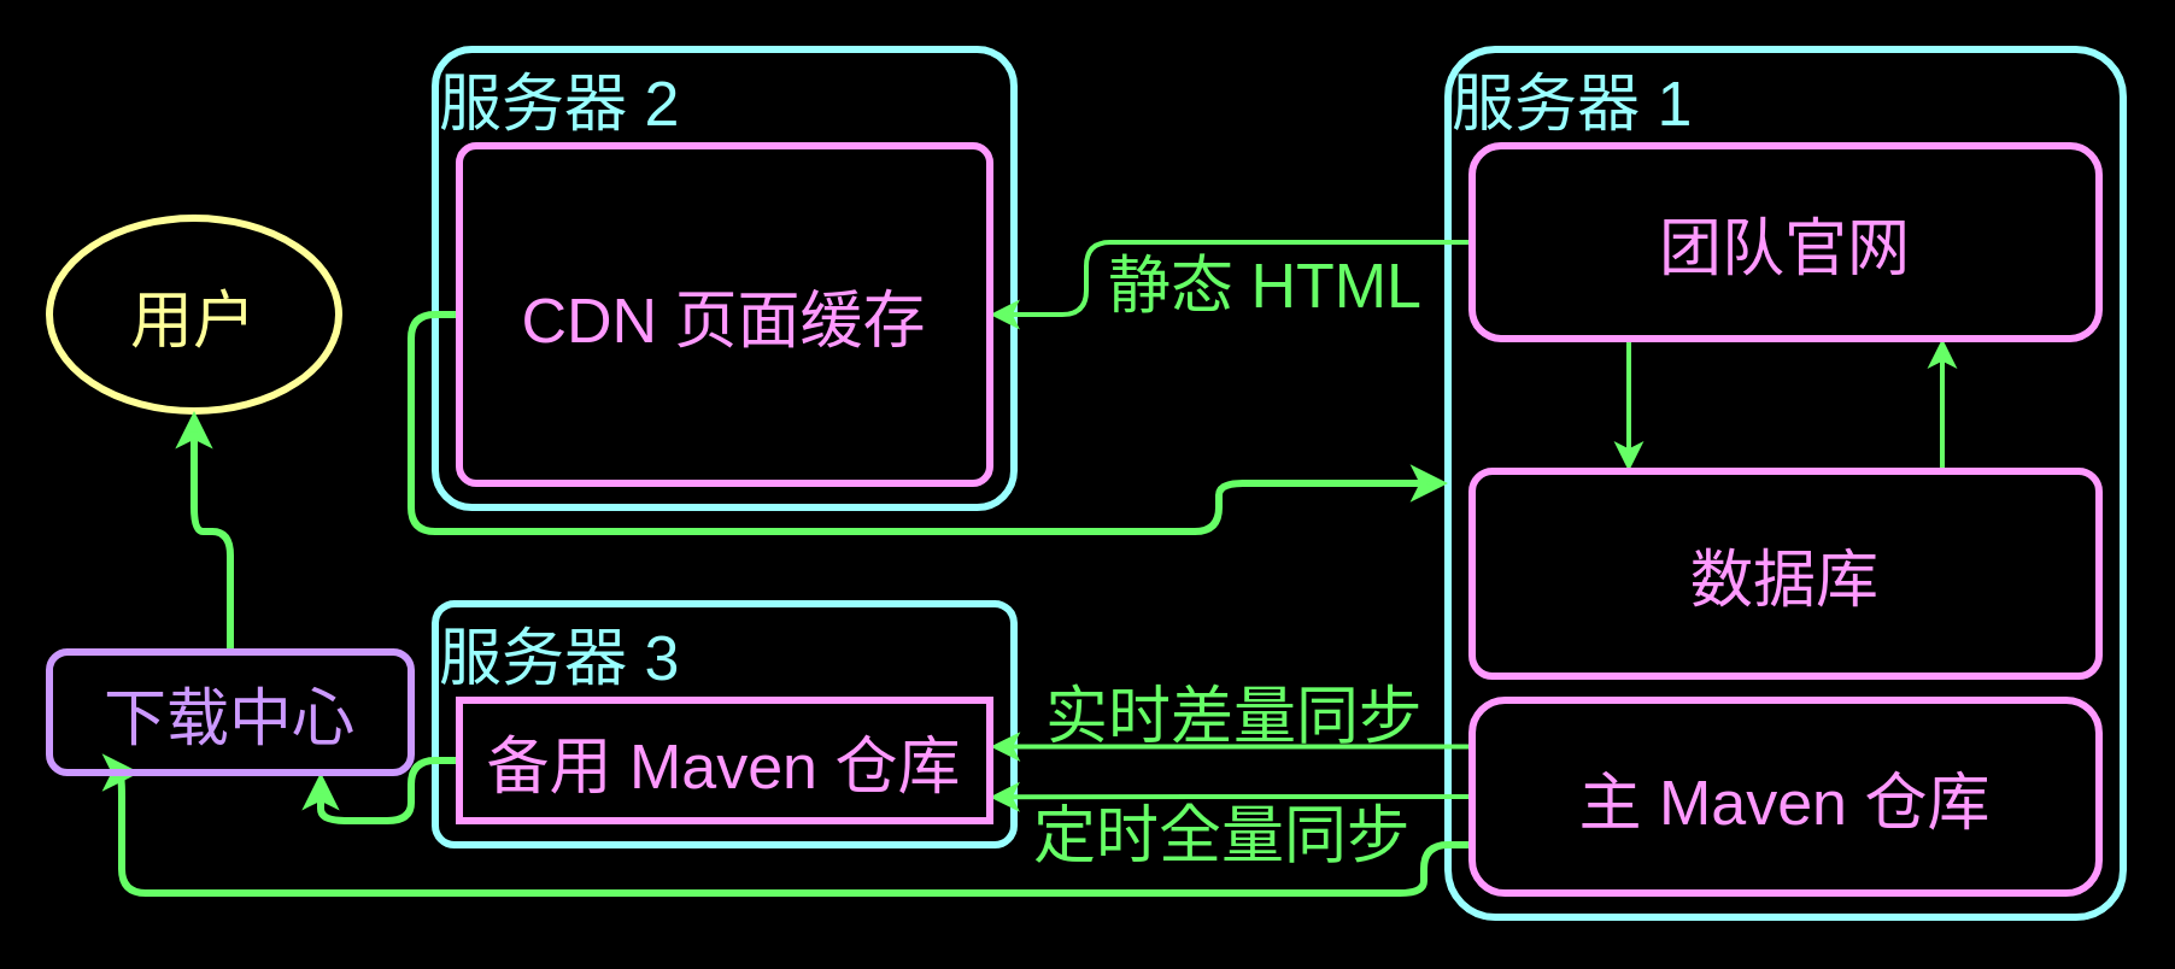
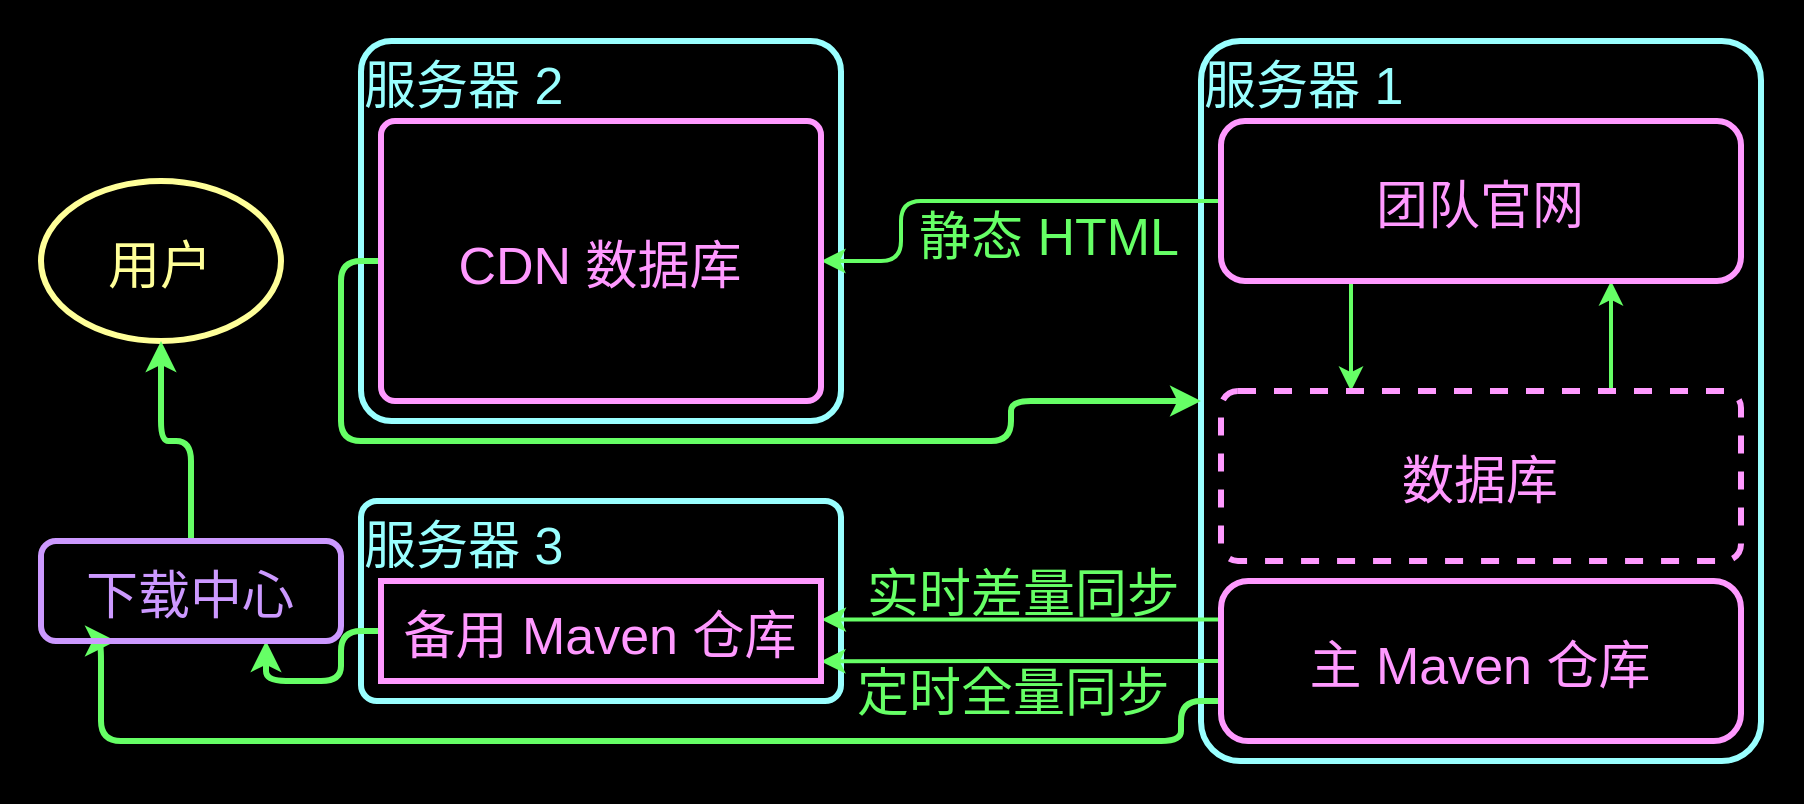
- <mxCell id="17" value="CDN 页面缓存" style="rounded=1;fontSize=26;fillColor=none;strokeColor=#FF99FF;strokeWidth=3;arcSize=5;fontColor=#FF99FF;" parent="1" vertex="1"><mxGeometry x="190" y="60" width="220" height="140" as="geometry" /></mxCell>
+ <mxCell id="17" value="CDN 数据库" style="rounded=1;fontSize=26;fillColor=none;strokeColor=#FF99FF;strokeWidth=3;arcSize=5;fontColor=#FF99FF;" parent="1" vertex="1"><mxGeometry x="190" y="60" width="220" height="140" as="geometry" /></mxCell>
- <mxCell id="23" value="数据库" style="rounded=1;fontSize=26;fillColor=none;strokeColor=#FF99FF;strokeWidth=3;arcSize=10;fontColor=#FF99FF;" parent="1" vertex="1"><mxGeometry x="610" y="195" width="260" height="85" as="geometry" /></mxCell>
+ <mxCell id="23" value="数据库" style="rounded=1;fontSize=26;fillColor=none;strokeColor=#FF99FF;strokeWidth=3;arcSize=10;fontColor=#FF99FF;dashed=1;" parent="1" vertex="1"><mxGeometry x="610" y="195" width="260" height="85" as="geometry" /></mxCell>
